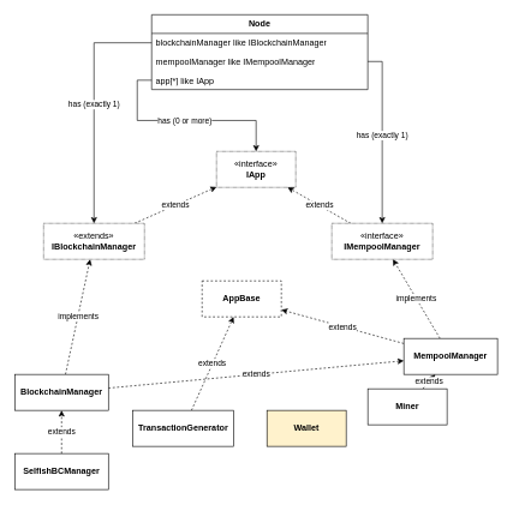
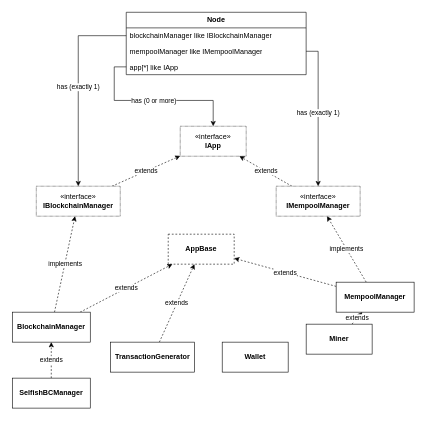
- <mxCell id="16" value="«extends»&lt;br&gt;&lt;b&gt;IBlockchainManager&lt;/b&gt;" style="html=1;whiteSpace=wrap;dashed=1;dashPattern=1 1;" vertex="1" parent="1"><mxGeometry x="60" y="310" width="140" height="50" as="geometry" /></mxCell>
+ <mxCell id="16" value="«interface»&lt;br&gt;&lt;b&gt;IBlockchainManager&lt;/b&gt;" style="html=1;whiteSpace=wrap;dashed=1;dashPattern=1 1;" vertex="1" parent="1"><mxGeometry x="60" y="310" width="140" height="50" as="geometry" /></mxCell>
- <mxCell id="5" value="extends" style="rounded=0;orthogonalLoop=1;jettySize=auto;html=1;dashed=1;" edge="1" parent="1" source="6" target="9"><mxGeometry relative="1" as="geometry" /></mxCell>
+ <mxCell id="5" value="extends" style="rounded=0;orthogonalLoop=1;jettySize=auto;html=1;dashed=1;" edge="1" parent="1" source="6" target="3"><mxGeometry relative="1" as="geometry" /></mxCell>
- <mxCell id="14" value="Wallet" style="html=1;whiteSpace=wrap;fontStyle=1;fillColor=#fff2cc;" vertex="1" parent="1"><mxGeometry x="370" y="570" width="110" height="50" as="geometry" /></mxCell>
+ <mxCell id="14" value="Wallet" style="html=1;whiteSpace=wrap;fontStyle=1" vertex="1" parent="1"><mxGeometry x="370" y="570" width="110" height="50" as="geometry" /></mxCell>
